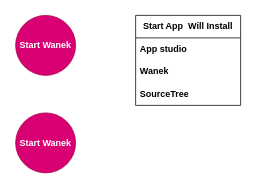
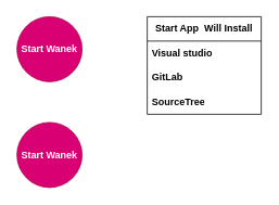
- <mxCell id="5" value="App studio&amp;nbsp;" style="text;strokeColor=none;fillColor=none;align=left;verticalAlign=middle;spacingLeft=4;spacingRight=4;overflow=hidden;points=[[0,0.5],[1,0.5]];portConstraint=eastwest;rotatable=0;whiteSpace=wrap;html=1;fontStyle=1" vertex="1" parent="4"><mxGeometry y="30" width="140" height="30" as="geometry" /></mxCell>
+ <mxCell id="5" value="Visual studio&amp;nbsp;" style="text;strokeColor=none;fillColor=none;align=left;verticalAlign=middle;spacingLeft=4;spacingRight=4;overflow=hidden;points=[[0,0.5],[1,0.5]];portConstraint=eastwest;rotatable=0;whiteSpace=wrap;html=1;fontStyle=1" vertex="1" parent="4"><mxGeometry y="30" width="140" height="30" as="geometry" /></mxCell>
- <mxCell id="6" value="Wanek" style="text;strokeColor=none;fillColor=none;align=left;verticalAlign=middle;spacingLeft=4;spacingRight=4;overflow=hidden;points=[[0,0.5],[1,0.5]];portConstraint=eastwest;rotatable=0;whiteSpace=wrap;html=1;fontStyle=1" vertex="1" parent="4"><mxGeometry y="60" width="140" height="30" as="geometry" /></mxCell>
+ <mxCell id="6" value="GitLab" style="text;strokeColor=none;fillColor=none;align=left;verticalAlign=middle;spacingLeft=4;spacingRight=4;overflow=hidden;points=[[0,0.5],[1,0.5]];portConstraint=eastwest;rotatable=0;whiteSpace=wrap;html=1;fontStyle=1" vertex="1" parent="4"><mxGeometry y="60" width="140" height="30" as="geometry" /></mxCell>
